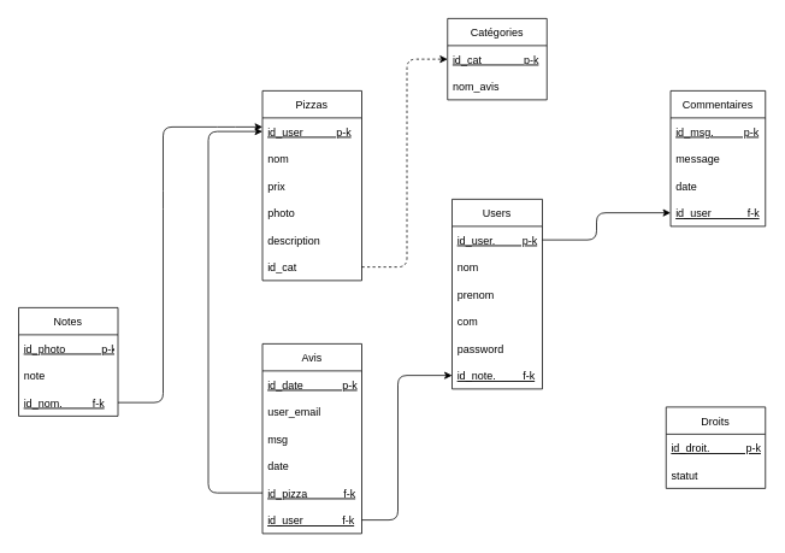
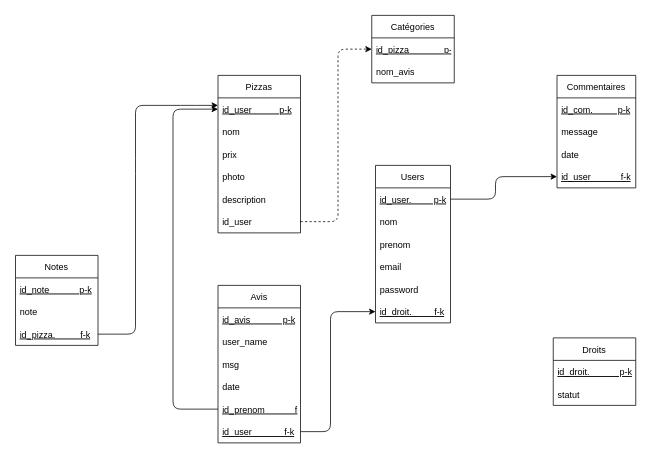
- <mxCell id="3" value="id_cat              p-k" style="text;strokeColor=none;fillColor=none;align=left;verticalAlign=middle;spacingLeft=4;spacingRight=4;overflow=hidden;points=[[0,0.5],[1,0.5]];portConstraint=eastwest;rotatable=0;fontStyle=4" parent="2" vertex="1"><mxGeometry y="30" width="110" height="30" as="geometry" /></mxCell>
+ <mxCell id="3" value="id_pizza              p-k" style="text;strokeColor=none;fillColor=none;align=left;verticalAlign=middle;spacingLeft=4;spacingRight=4;overflow=hidden;points=[[0,0.5],[1,0.5]];portConstraint=eastwest;rotatable=0;fontStyle=4" parent="2" vertex="1"><mxGeometry y="30" width="110" height="30" as="geometry" /></mxCell>
- <mxCell id="27" value="id_msg.          p-k" style="text;strokeColor=none;fillColor=none;align=left;verticalAlign=middle;spacingLeft=4;spacingRight=4;overflow=hidden;points=[[0,0.5],[1,0.5]];portConstraint=eastwest;rotatable=0;fontStyle=4" parent="26" vertex="1"><mxGeometry y="30" width="105" height="30" as="geometry" /></mxCell>
+ <mxCell id="27" value="id_com.          p-k" style="text;strokeColor=none;fillColor=none;align=left;verticalAlign=middle;spacingLeft=4;spacingRight=4;overflow=hidden;points=[[0,0.5],[1,0.5]];portConstraint=eastwest;rotatable=0;fontStyle=4" parent="26" vertex="1"><mxGeometry y="30" width="105" height="30" as="geometry" /></mxCell>
- <mxCell id="15" value="id_cat" style="text;strokeColor=none;fillColor=none;align=left;verticalAlign=middle;spacingLeft=4;spacingRight=4;overflow=hidden;points=[[0,0.5],[1,0.5]];portConstraint=eastwest;rotatable=0;" parent="9" vertex="1"><mxGeometry y="180" width="110" height="30" as="geometry" /></mxCell>
+ <mxCell id="15" value="id_user" style="text;strokeColor=none;fillColor=none;align=left;verticalAlign=middle;spacingLeft=4;spacingRight=4;overflow=hidden;points=[[0,0.5],[1,0.5]];portConstraint=eastwest;rotatable=0;" parent="9" vertex="1"><mxGeometry y="180" width="110" height="30" as="geometry" /></mxCell>
- <mxCell id="23" value="com" style="text;strokeColor=none;fillColor=none;align=left;verticalAlign=middle;spacingLeft=4;spacingRight=4;overflow=hidden;points=[[0,0.5],[1,0.5]];portConstraint=eastwest;rotatable=0;" parent="19" vertex="1"><mxGeometry y="120" width="100" height="30" as="geometry" /></mxCell>
+ <mxCell id="23" value="email" style="text;strokeColor=none;fillColor=none;align=left;verticalAlign=middle;spacingLeft=4;spacingRight=4;overflow=hidden;points=[[0,0.5],[1,0.5]];portConstraint=eastwest;rotatable=0;" parent="19" vertex="1"><mxGeometry y="120" width="100" height="30" as="geometry" /></mxCell>
- <mxCell id="6" value="id_photo            p-k" style="text;strokeColor=none;fillColor=none;align=left;verticalAlign=middle;spacingLeft=4;spacingRight=4;overflow=hidden;points=[[0,0.5],[1,0.5]];portConstraint=eastwest;rotatable=0;fontStyle=4" parent="5" vertex="1"><mxGeometry y="30" width="110" height="30" as="geometry" /></mxCell>
+ <mxCell id="6" value="id_note            p-k" style="text;strokeColor=none;fillColor=none;align=left;verticalAlign=middle;spacingLeft=4;spacingRight=4;overflow=hidden;points=[[0,0.5],[1,0.5]];portConstraint=eastwest;rotatable=0;fontStyle=4" parent="5" vertex="1"><mxGeometry y="30" width="110" height="30" as="geometry" /></mxCell>
- <mxCell id="25" value="id_note.         f-k" style="text;strokeColor=none;fillColor=none;align=left;verticalAlign=middle;spacingLeft=4;spacingRight=4;overflow=hidden;points=[[0,0.5],[1,0.5]];portConstraint=eastwest;rotatable=0;fontStyle=4" parent="19" vertex="1"><mxGeometry y="180" width="100" height="30" as="geometry" /></mxCell>
+ <mxCell id="25" value="id_droit.         f-k" style="text;strokeColor=none;fillColor=none;align=left;verticalAlign=middle;spacingLeft=4;spacingRight=4;overflow=hidden;points=[[0,0.5],[1,0.5]];portConstraint=eastwest;rotatable=0;fontStyle=4" parent="19" vertex="1"><mxGeometry y="180" width="100" height="30" as="geometry" /></mxCell>
- <mxCell id="32" value="id_date             p-k" style="text;strokeColor=none;fillColor=none;align=left;verticalAlign=middle;spacingLeft=4;spacingRight=4;overflow=hidden;points=[[0,0.5],[1,0.5]];portConstraint=eastwest;rotatable=0;fontStyle=4" parent="31" vertex="1"><mxGeometry y="30" width="110" height="30" as="geometry" /></mxCell>
+ <mxCell id="32" value="id_avis             p-k" style="text;strokeColor=none;fillColor=none;align=left;verticalAlign=middle;spacingLeft=4;spacingRight=4;overflow=hidden;points=[[0,0.5],[1,0.5]];portConstraint=eastwest;rotatable=0;fontStyle=4" parent="31" vertex="1"><mxGeometry y="30" width="110" height="30" as="geometry" /></mxCell>
- <mxCell id="8" value="id_nom.          f-k" style="text;strokeColor=none;fillColor=none;align=left;verticalAlign=middle;spacingLeft=4;spacingRight=4;overflow=hidden;points=[[0,0.5],[1,0.5]];portConstraint=eastwest;rotatable=0;fontStyle=4" parent="5" vertex="1"><mxGeometry y="90" width="110" height="30" as="geometry" /></mxCell>
+ <mxCell id="8" value="id_pizza.          f-k" style="text;strokeColor=none;fillColor=none;align=left;verticalAlign=middle;spacingLeft=4;spacingRight=4;overflow=hidden;points=[[0,0.5],[1,0.5]];portConstraint=eastwest;rotatable=0;fontStyle=4" parent="5" vertex="1"><mxGeometry y="90" width="110" height="30" as="geometry" /></mxCell>
- <mxCell id="33" value="user_email" style="text;strokeColor=none;fillColor=none;align=left;verticalAlign=middle;spacingLeft=4;spacingRight=4;overflow=hidden;points=[[0,0.5],[1,0.5]];portConstraint=eastwest;rotatable=0;" parent="31" vertex="1"><mxGeometry y="60" width="110" height="30" as="geometry" /></mxCell>
+ <mxCell id="33" value="user_name" style="text;strokeColor=none;fillColor=none;align=left;verticalAlign=middle;spacingLeft=4;spacingRight=4;overflow=hidden;points=[[0,0.5],[1,0.5]];portConstraint=eastwest;rotatable=0;" parent="31" vertex="1"><mxGeometry y="60" width="110" height="30" as="geometry" /></mxCell>
- <mxCell id="36" value="id_pizza            f-k" style="text;strokeColor=none;fillColor=none;align=left;verticalAlign=middle;spacingLeft=4;spacingRight=4;overflow=hidden;points=[[0,0.5],[1,0.5]];portConstraint=eastwest;rotatable=0;fontStyle=4" parent="31" vertex="1"><mxGeometry y="150" width="110" height="30" as="geometry" /></mxCell>
+ <mxCell id="36" value="id_prenom            f-k" style="text;strokeColor=none;fillColor=none;align=left;verticalAlign=middle;spacingLeft=4;spacingRight=4;overflow=hidden;points=[[0,0.5],[1,0.5]];portConstraint=eastwest;rotatable=0;fontStyle=4" parent="31" vertex="1"><mxGeometry y="150" width="110" height="30" as="geometry" /></mxCell>
